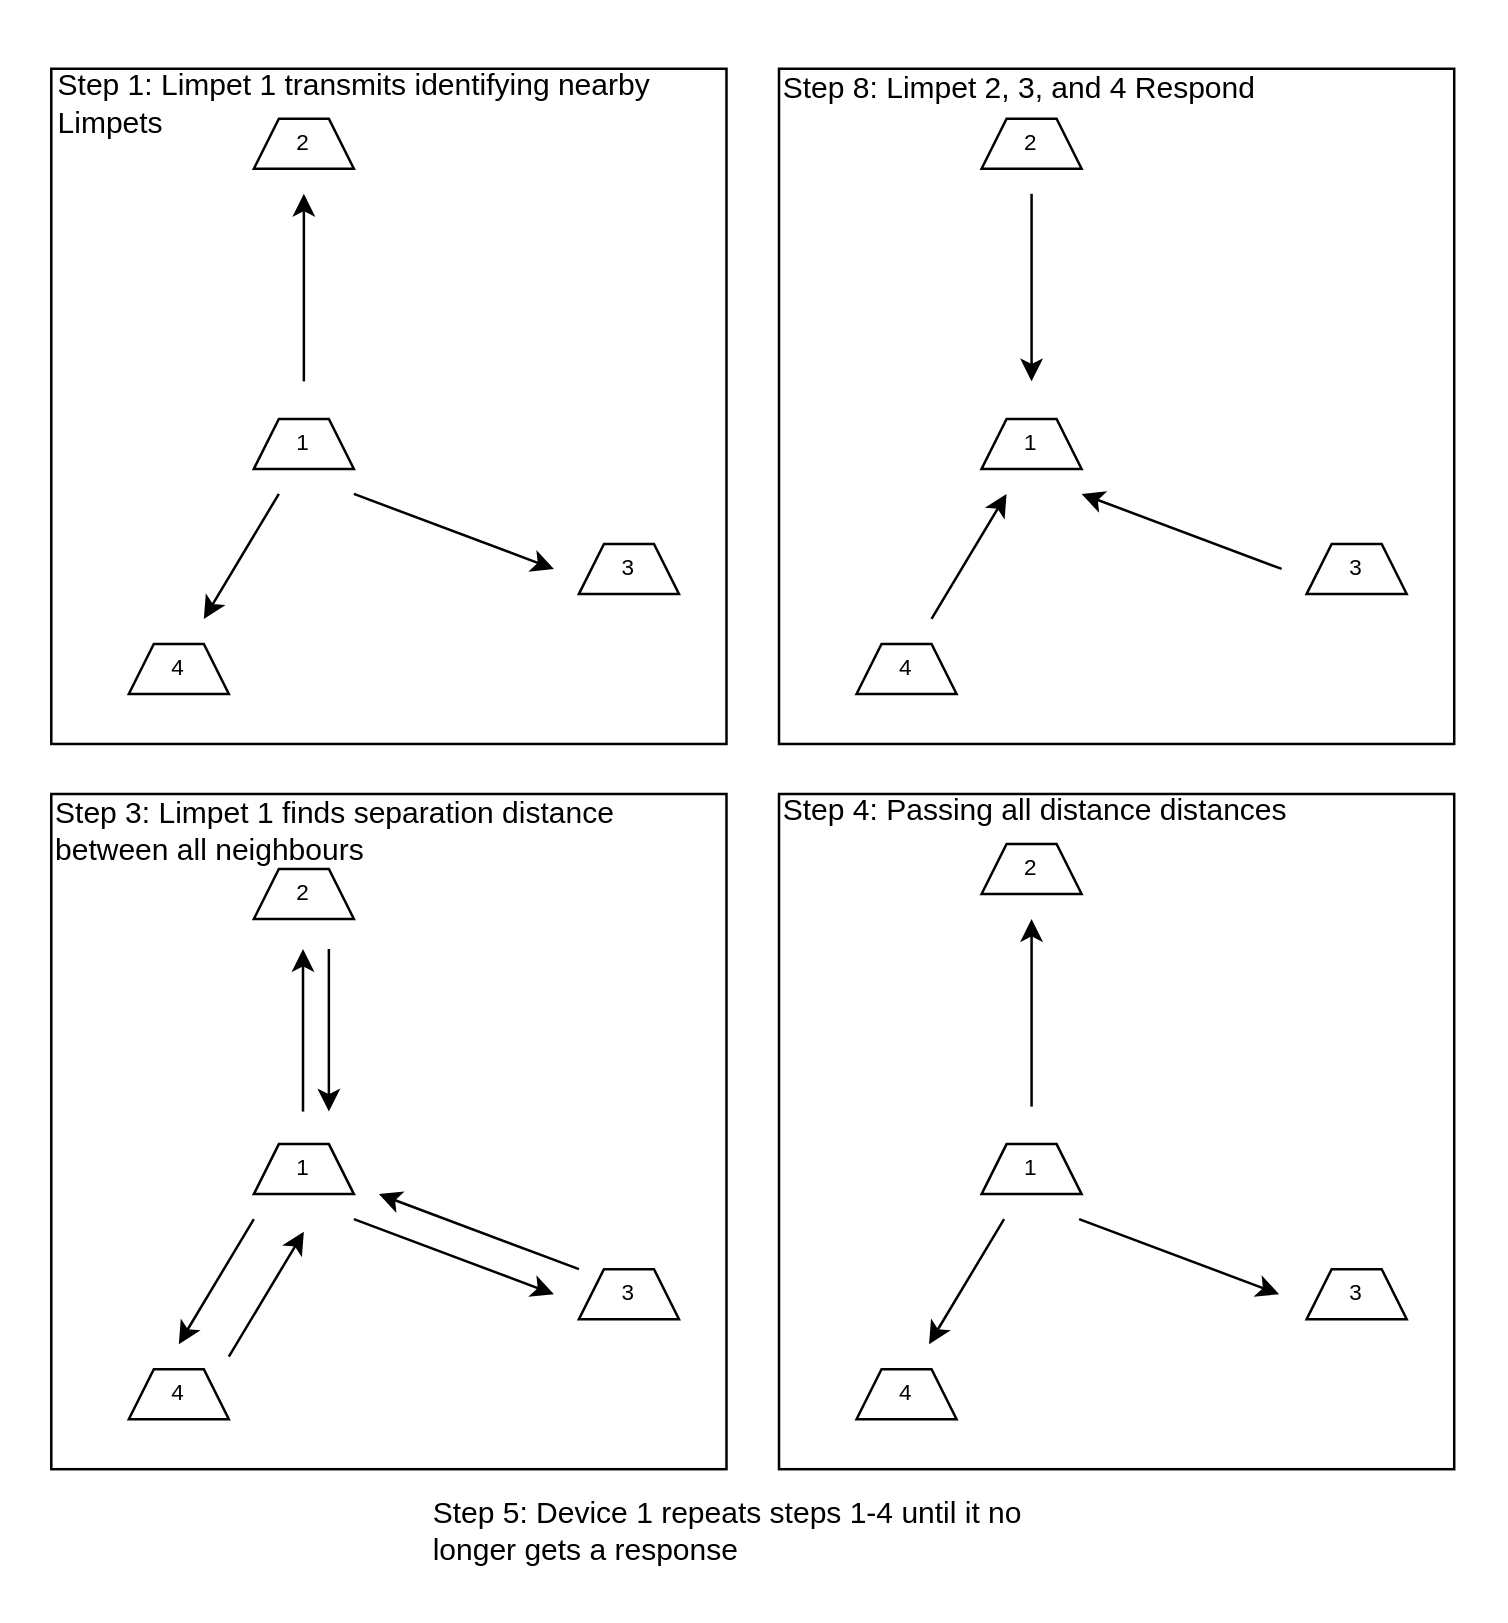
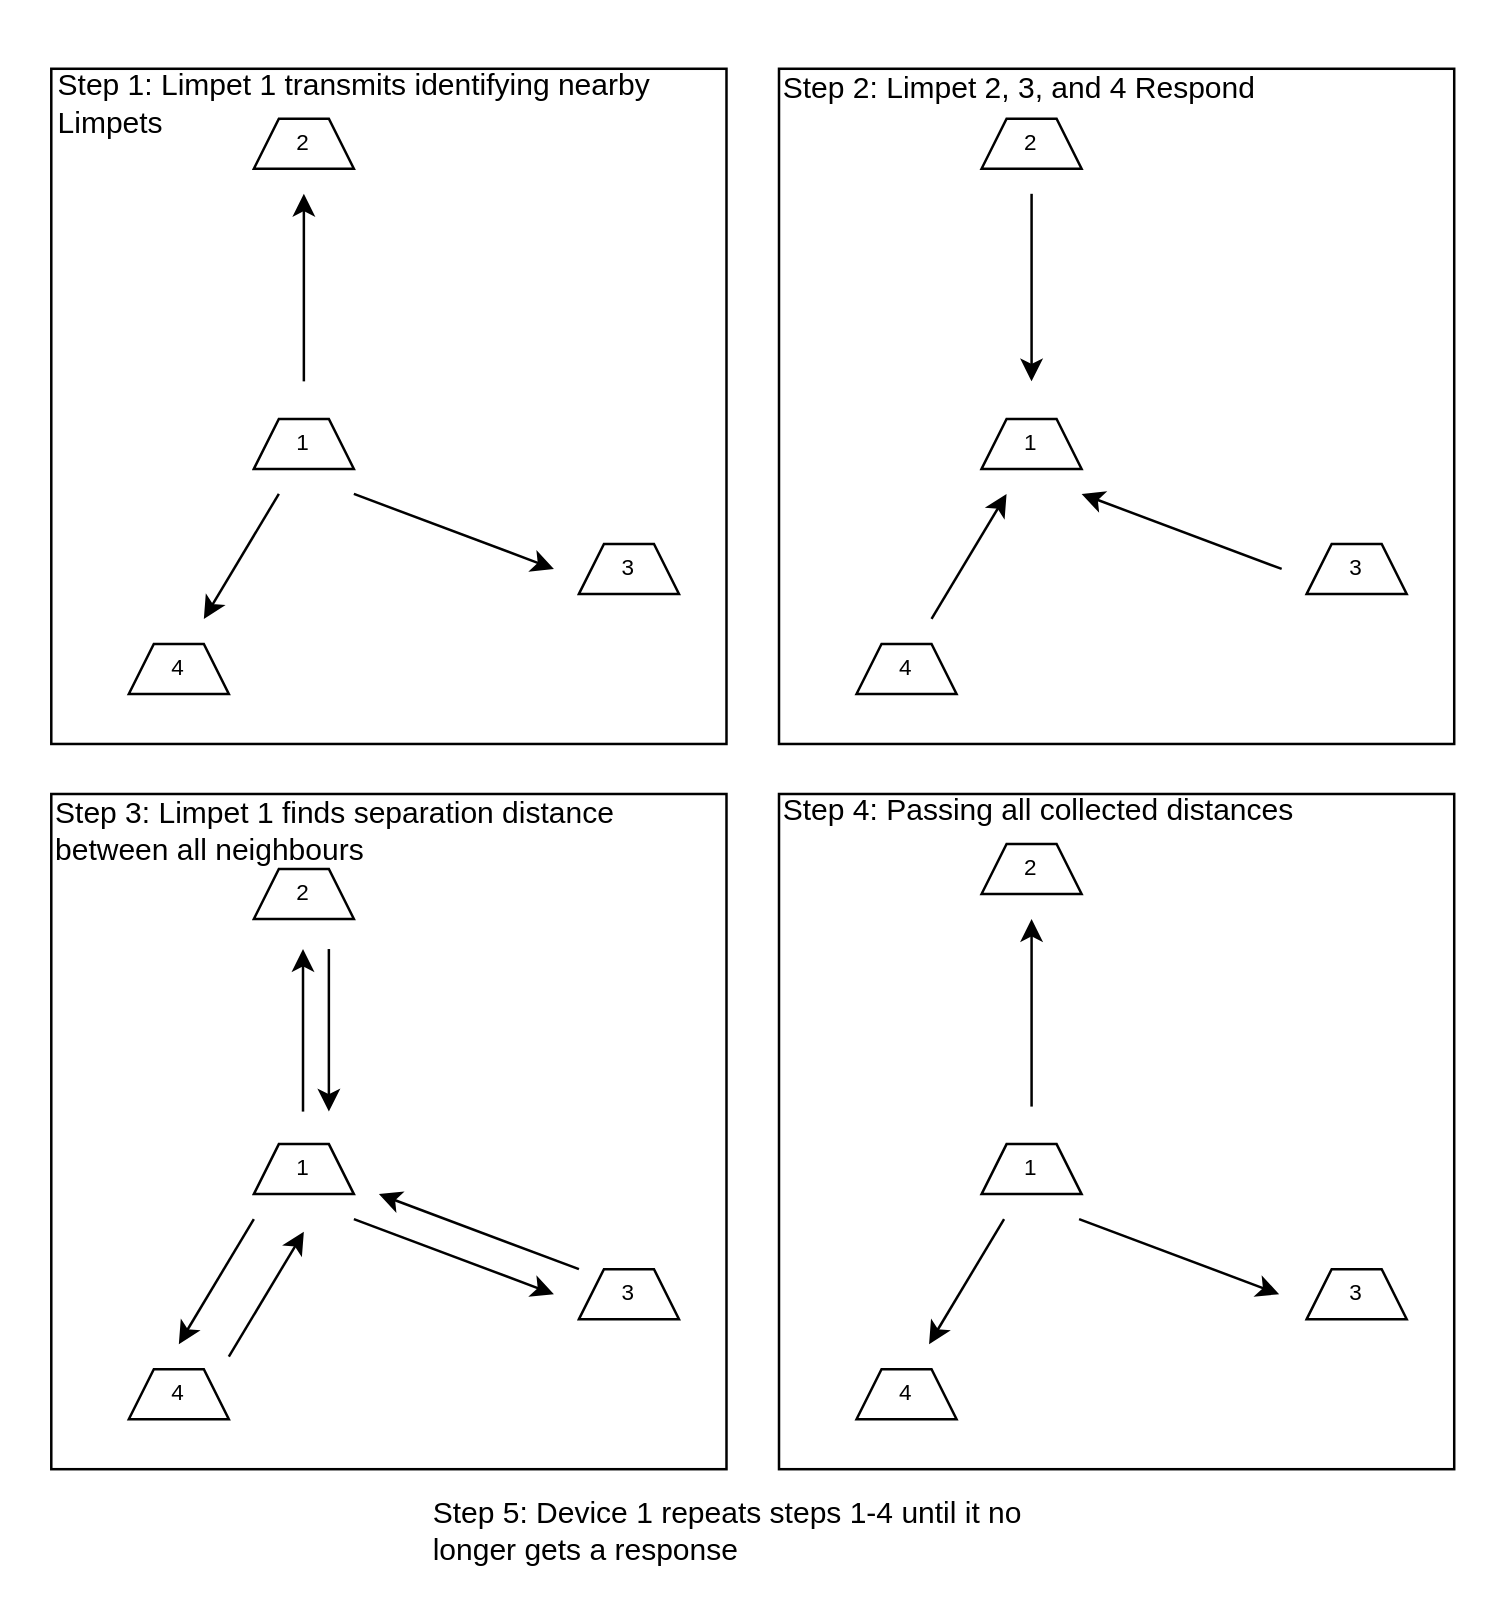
- <mxCell id="31" value="Step 8: Limpet 2, 3, and 4 Respond" style="text;html=1;strokeColor=none;fillColor=none;align=left;verticalAlign=middle;whiteSpace=wrap;rounded=0;" parent="1" vertex="1"><mxGeometry x="311" y="20" width="270" height="30" as="geometry" /></mxCell>
+ <mxCell id="31" value="Step 2: Limpet 2, 3, and 4 Respond" style="text;html=1;strokeColor=none;fillColor=none;align=left;verticalAlign=middle;whiteSpace=wrap;rounded=0;" parent="1" vertex="1"><mxGeometry x="311" y="20" width="270" height="30" as="geometry" /></mxCell>
- <mxCell id="33" value="Step 4: Passing all distance distances" style="text;html=1;strokeColor=none;fillColor=none;align=left;verticalAlign=middle;whiteSpace=wrap;rounded=0;" parent="1" vertex="1"><mxGeometry x="311" y="309" width="270" height="30" as="geometry" /></mxCell>
+ <mxCell id="33" value="Step 4: Passing all collected distances" style="text;html=1;strokeColor=none;fillColor=none;align=left;verticalAlign=middle;whiteSpace=wrap;rounded=0;" parent="1" vertex="1"><mxGeometry x="311" y="309" width="270" height="30" as="geometry" /></mxCell>
